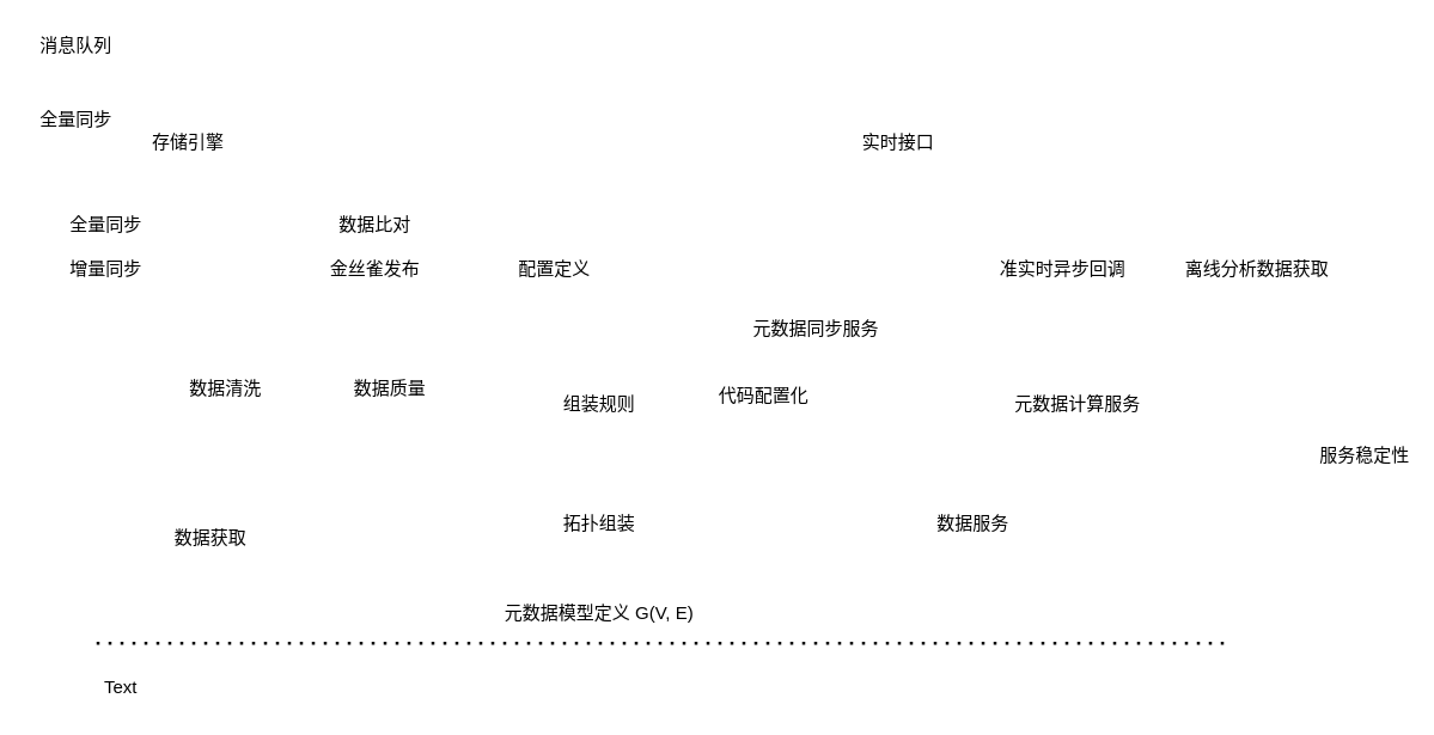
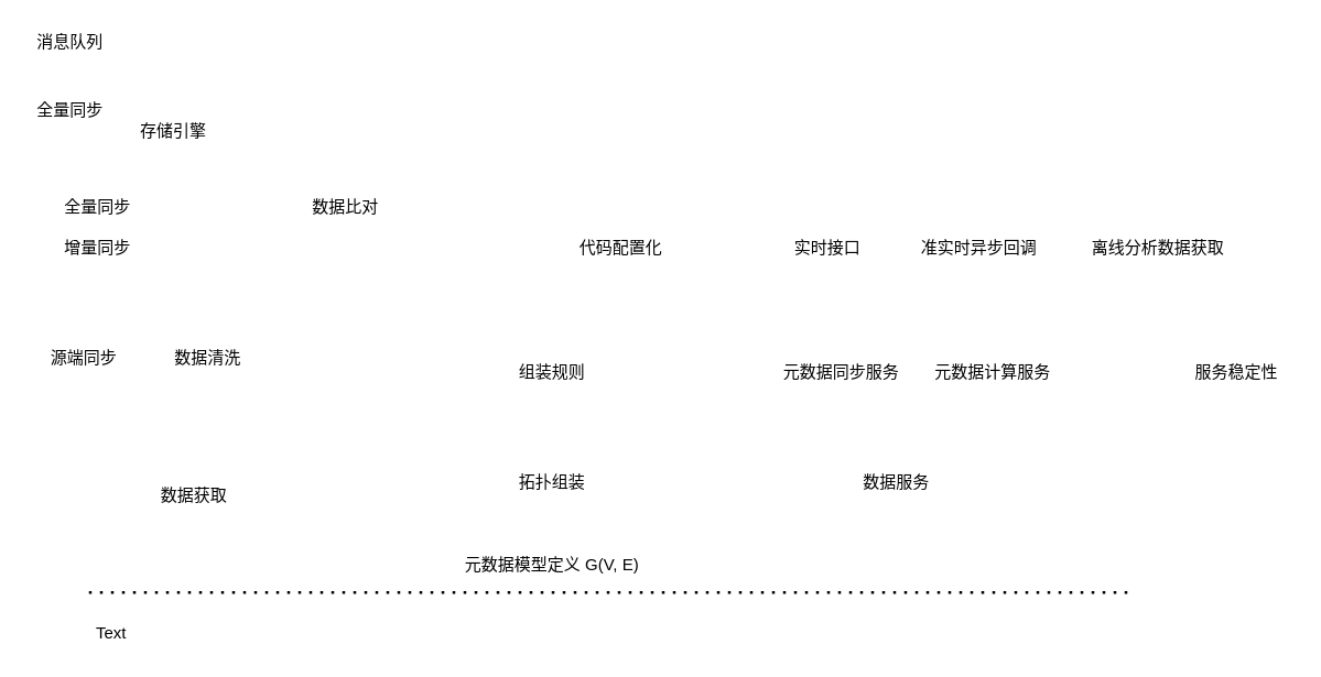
- <mxCell id="22" value="实时接口" style="text;html=1;align=center;verticalAlign=middle;resizable=0;points=[];autosize=1;" vertex="1" parent="1"><mxGeometry x="570" y="85" width="60" height="20" as="geometry" /></mxCell>
+ <mxCell id="22" value="实时接口" style="text;html=1;align=center;verticalAlign=middle;resizable=0;points=[];autosize=1;" vertex="1" parent="1"><mxGeometry x="570" y="170" width="60" height="20" as="geometry" /></mxCell>
- <mxCell id="15" value="金丝雀发布" style="text;html=1;align=center;verticalAlign=middle;resizable=0;points=[];autosize=1;" vertex="1" parent="1"><mxGeometry x="210" y="170" width="80" height="20" as="geometry" /></mxCell>
- <mxCell id="16" value="配置定义" style="text;html=1;align=center;verticalAlign=middle;resizable=0;points=[];autosize=1;" vertex="1" parent="1"><mxGeometry x="340" y="170" width="60" height="20" as="geometry" /></mxCell>
- <mxCell id="9" value="元数据同步服务" style="text;html=1;align=center;verticalAlign=middle;resizable=0;points=[];autosize=1;" vertex="1" parent="1"><mxGeometry x="495" y="210" width="100" height="20" as="geometry" /></mxCell>
+ <mxCell id="9" value="元数据同步服务" style="text;html=1;align=center;verticalAlign=middle;resizable=0;points=[];autosize=1;" vertex="1" parent="1"><mxGeometry x="560" y="260" width="100" height="20" as="geometry" /></mxCell>
+ <mxCell id="6" value="源端同步" style="text;html=1;align=center;verticalAlign=middle;resizable=0;points=[];autosize=1;" vertex="1" parent="1"><mxGeometry y="250" width="60" height="20" as="geometry" x="30" /></mxCell>
- <mxCell id="11" value="数据质量" style="text;html=1;align=center;verticalAlign=middle;resizable=0;points=[];autosize=1;" vertex="1" parent="1"><mxGeometry x="230" y="250" width="60" height="20" as="geometry" /></mxCell>
- <mxCell id="17" value="代码配置化" style="text;html=1;align=center;verticalAlign=middle;resizable=0;points=[];autosize=1;" vertex="1" parent="1"><mxGeometry x="470" y="255" width="80" height="20" as="geometry" /></mxCell>
+ <mxCell id="17" value="代码配置化" style="text;html=1;align=center;verticalAlign=middle;resizable=0;points=[];autosize=1;" vertex="1" parent="1"><mxGeometry x="410" y="170" width="80" height="20" as="geometry" /></mxCell>
- <mxCell id="10" value="服务稳定性" style="text;html=1;align=center;verticalAlign=middle;resizable=0;points=[];autosize=1;" vertex="1" parent="1"><mxGeometry x="872" y="295" width="80" height="20" as="geometry" /></mxCell>
+ <mxCell id="10" value="服务稳定性" style="text;html=1;align=center;verticalAlign=middle;resizable=0;points=[];autosize=1;" vertex="1" parent="1"><mxGeometry x="857" y="260" width="80" height="20" as="geometry" /></mxCell>
